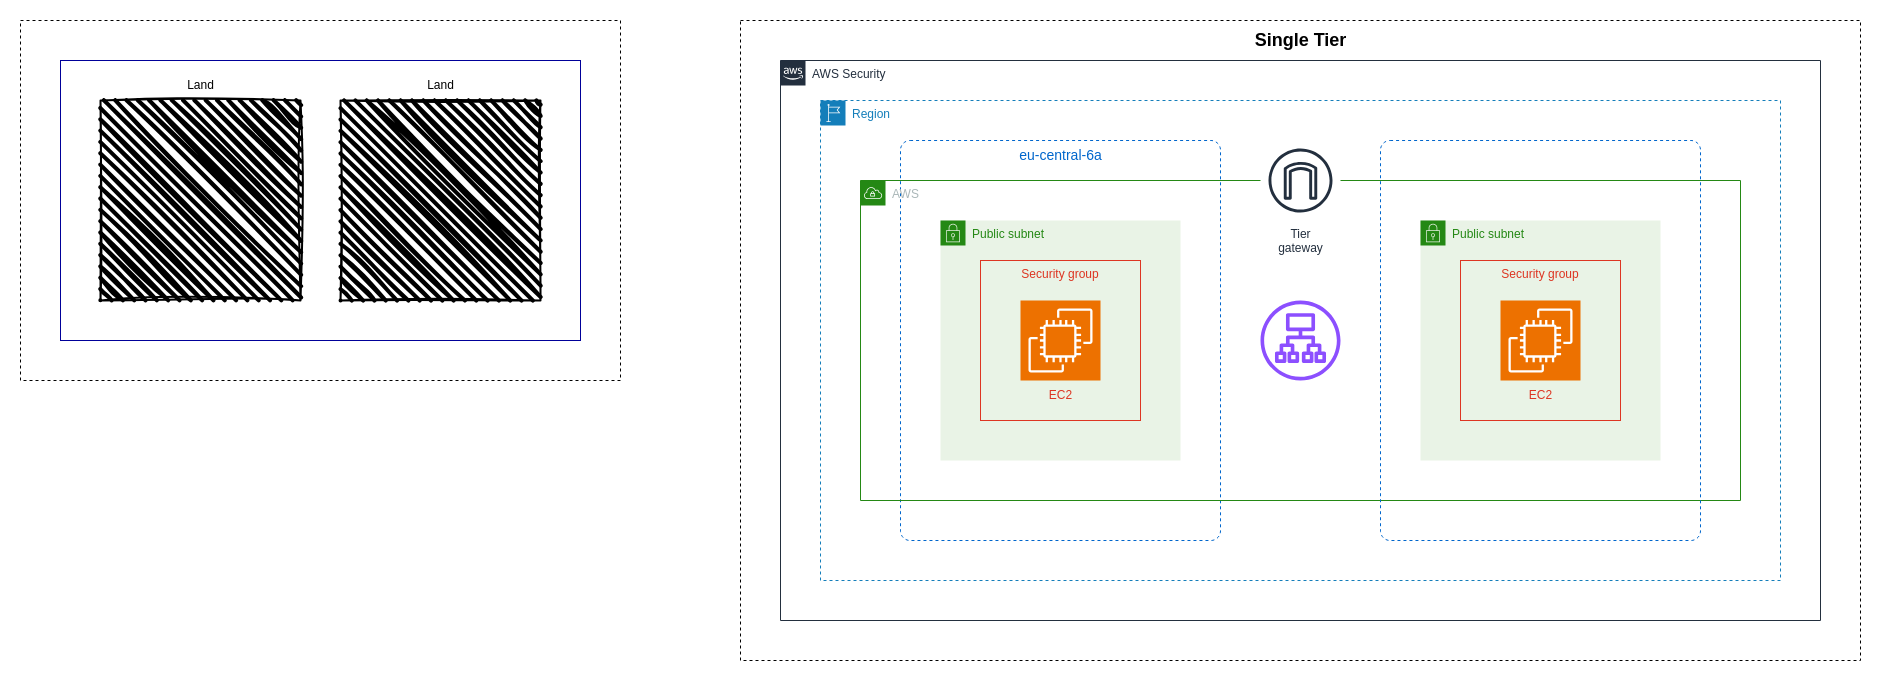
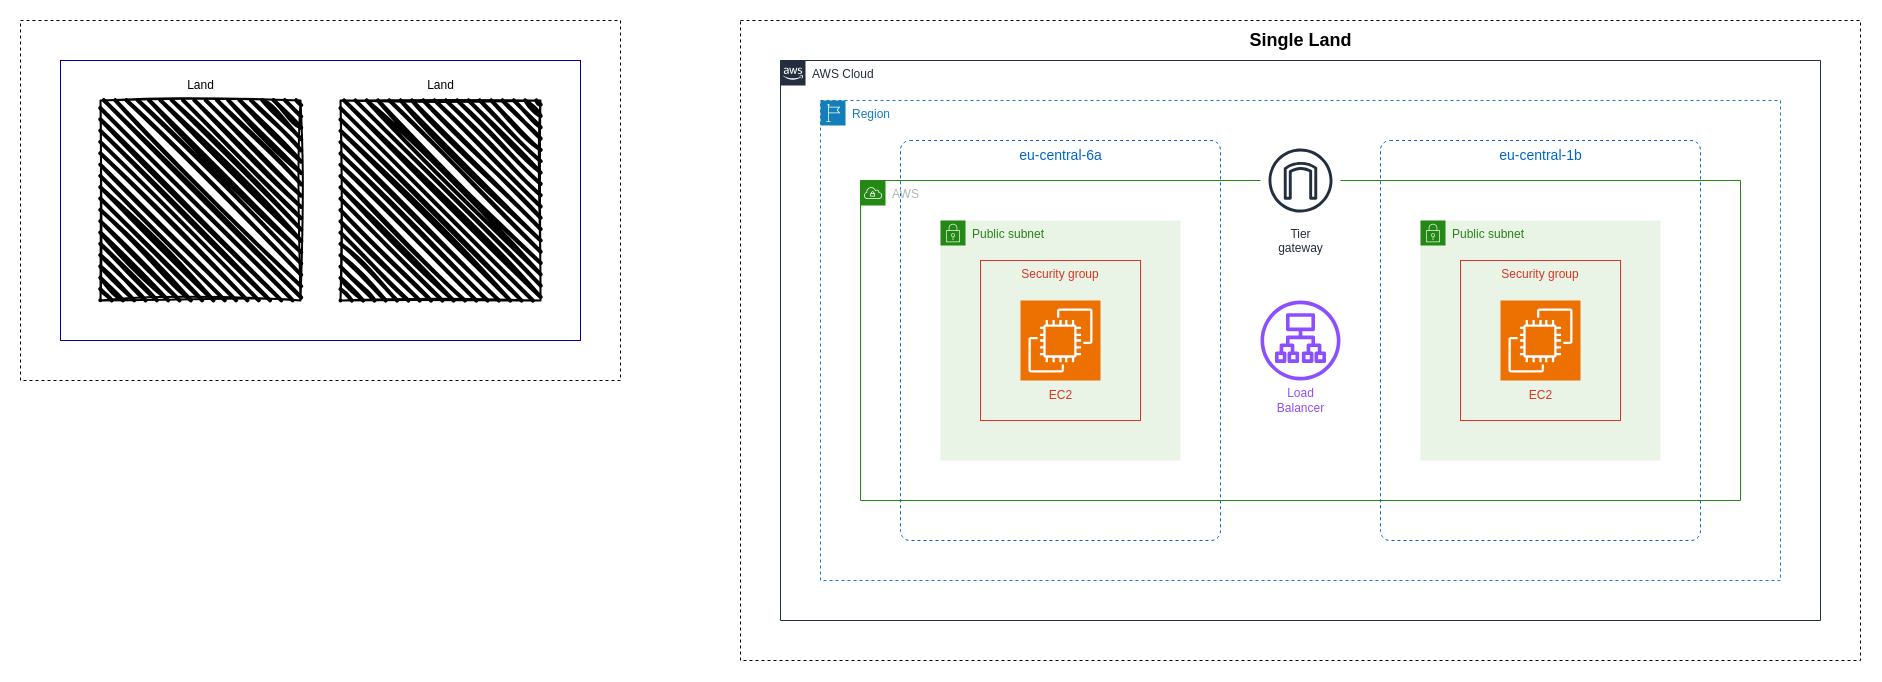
- <mxCell id="27" value="&lt;b&gt;&lt;font style=&quot;font-size: 18px;&quot;&gt;Single Tier&lt;/font&gt;&lt;/b&gt;" style="text;html=1;align=center;verticalAlign=middle;resizable=0;points=[];autosize=1;strokeColor=none;fillColor=none;" vertex="1" parent="1"><mxGeometry x="1240" y="20" width="120" height="40" as="geometry" /></mxCell>
+ <mxCell id="27" value="&lt;b&gt;&lt;font style=&quot;font-size: 18px;&quot;&gt;Single Land&lt;/font&gt;&lt;/b&gt;" style="text;html=1;align=center;verticalAlign=middle;resizable=0;points=[];autosize=1;strokeColor=none;fillColor=none;" vertex="1" parent="1"><mxGeometry x="1240" y="20" width="120" height="40" as="geometry" /></mxCell>
- <mxCell id="3" value="AWS Security" style="points=[[0,0],[0.25,0],[0.5,0],[0.75,0],[1,0],[1,0.25],[1,0.5],[1,0.75],[1,1],[0.75,1],[0.5,1],[0.25,1],[0,1],[0,0.75],[0,0.5],[0,0.25]];outlineConnect=0;gradientColor=none;html=1;whiteSpace=wrap;fontSize=12;fontStyle=0;container=1;pointerEvents=0;collapsible=0;recursiveResize=0;shape=mxgraph.aws4.group;grIcon=mxgraph.aws4.group_aws_cloud_alt;strokeColor=#232F3E;fillColor=none;verticalAlign=top;align=left;spacingLeft=30;fontColor=#232F3E;dashed=0;" vertex="1" parent="1"><mxGeometry x="780" y="60" width="1040" height="560" as="geometry" /></mxCell>
+ <mxCell id="3" value="AWS Cloud" style="points=[[0,0],[0.25,0],[0.5,0],[0.75,0],[1,0],[1,0.25],[1,0.5],[1,0.75],[1,1],[0.75,1],[0.5,1],[0.25,1],[0,1],[0,0.75],[0,0.5],[0,0.25]];outlineConnect=0;gradientColor=none;html=1;whiteSpace=wrap;fontSize=12;fontStyle=0;container=1;pointerEvents=0;collapsible=0;recursiveResize=0;shape=mxgraph.aws4.group;grIcon=mxgraph.aws4.group_aws_cloud_alt;strokeColor=#232F3E;fillColor=none;verticalAlign=top;align=left;spacingLeft=30;fontColor=#232F3E;dashed=0;" vertex="1" parent="1"><mxGeometry x="780" y="60" width="1040" height="560" as="geometry" /></mxCell>
+ <mxCell id="11" value="&lt;font style=&quot;font-size: 14px;&quot; color=&quot;#0066cc&quot;&gt;eu-central-1b&lt;/font&gt;" style="text;html=1;align=center;verticalAlign=middle;resizable=0;points=[];autosize=1;strokeColor=none;fillColor=none;" vertex="1" parent="6"><mxGeometry x="625" y="-40" width="110" height="30" as="geometry" /></mxCell>
+ <mxCell id="9" value="&lt;font color=&quot;#8c4fff&quot;&gt;Load&lt;br&gt;Balancer&lt;/font&gt;" style="text;html=1;align=center;verticalAlign=middle;resizable=0;points=[];autosize=1;strokeColor=none;fillColor=none;" vertex="1" parent="6"><mxGeometry x="405" y="200" width="70" height="40" as="geometry" /></mxCell>
